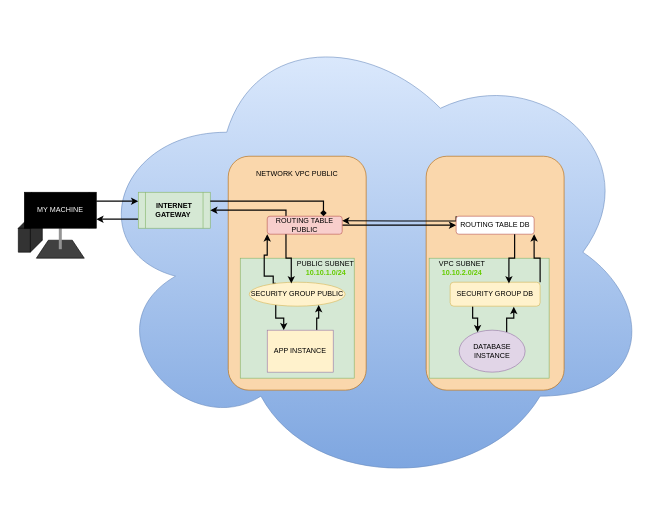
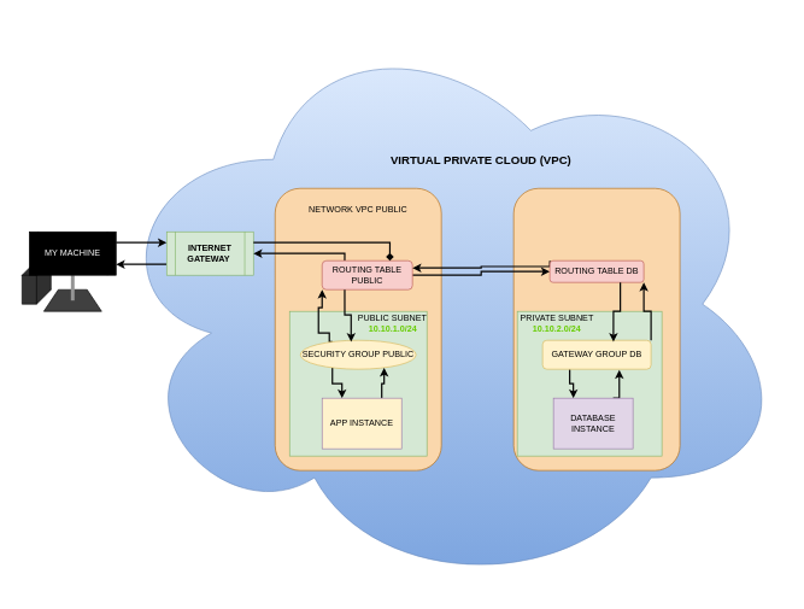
+ <mxCell id="6" value="&lt;b&gt;&lt;font style=&quot;font-size: 16px&quot;&gt;VIRTUAL PRIVATE CLOUD (VPC)&lt;/font&gt;&lt;/b&gt;" style="text;html=1;strokeColor=none;fillColor=none;align=center;verticalAlign=middle;whiteSpace=wrap;rounded=0;" vertex="1" parent="1"><mxGeometry x="500" y="210" width="330" height="20" as="geometry" /></mxCell>
- <mxCell id="12" value="ROUTING TABLE PUBLIC" style="rounded=1;whiteSpace=wrap;html=1;fillColor=#f8cecc;strokeColor=#b85450;" vertex="1" parent="1"><mxGeometry x="445" y="360" width="125" height="30" as="geometry" /></mxCell>
+ <mxCell id="12" value="ROUTING TABLE PUBLIC" style="rounded=1;whiteSpace=wrap;html=1;fillColor=#f8cecc;strokeColor=#b85450;" vertex="1" parent="1"><mxGeometry x="445" y="360" width="125" height="40" as="geometry" /></mxCell>
- <mxCell id="14" value="ROUTING TABLE DB" style="rounded=1;whiteSpace=wrap;html=1;fillColor=#ffffff;strokeColor=#b85450;" vertex="1" parent="1"><mxGeometry x="760" y="360" width="130" height="30" as="geometry" /></mxCell>
+ <mxCell id="14" value="ROUTING TABLE DB" style="rounded=1;whiteSpace=wrap;html=1;fillColor=#f8cecc;strokeColor=#b85450;" vertex="1" parent="1"><mxGeometry x="760" y="360" width="130" height="30" as="geometry" /></mxCell>
- <mxCell id="18" value="VPC SUBNET" style="text;html=1;strokeColor=none;fillColor=none;align=center;verticalAlign=middle;whiteSpace=wrap;rounded=0;" vertex="1" parent="1"><mxGeometry x="710" y="430" width="120" height="20" as="geometry" /></mxCell>
+ <mxCell id="18" value="PRIVATE SUBNET" style="text;html=1;strokeColor=none;fillColor=none;align=center;verticalAlign=middle;whiteSpace=wrap;rounded=0;" vertex="1" parent="1"><mxGeometry x="710" y="430" width="120" height="20" as="geometry" /></mxCell>
- <mxCell id="21" value="SECURITY GROUP DB" style="rounded=1;whiteSpace=wrap;html=1;fillColor=#fff2cc;strokeColor=#d6b656;" vertex="1" parent="1"><mxGeometry x="750" y="470" width="150" height="40" as="geometry" /></mxCell>
+ <mxCell id="21" value="GATEWAY GROUP DB" style="rounded=1;whiteSpace=wrap;html=1;fillColor=#fff2cc;strokeColor=#d6b656;" vertex="1" parent="1"><mxGeometry x="750" y="470" width="150" height="40" as="geometry" /></mxCell>
- <mxCell id="31" value="DATABASE INSTANCE" style="ellipse;whiteSpace=wrap;html=1;fillColor=#e1d5e7;strokeColor=#9673a6;" vertex="1" parent="1"><mxGeometry x="765" y="550" width="110" height="70" as="geometry" /></mxCell>
+ <mxCell id="31" value="DATABASE INSTANCE" style="rounded=0;whiteSpace=wrap;html=1;fillColor=#e1d5e7;strokeColor=#9673a6;" vertex="1" parent="1"><mxGeometry x="765" y="550" width="110" height="70" as="geometry" /></mxCell>
